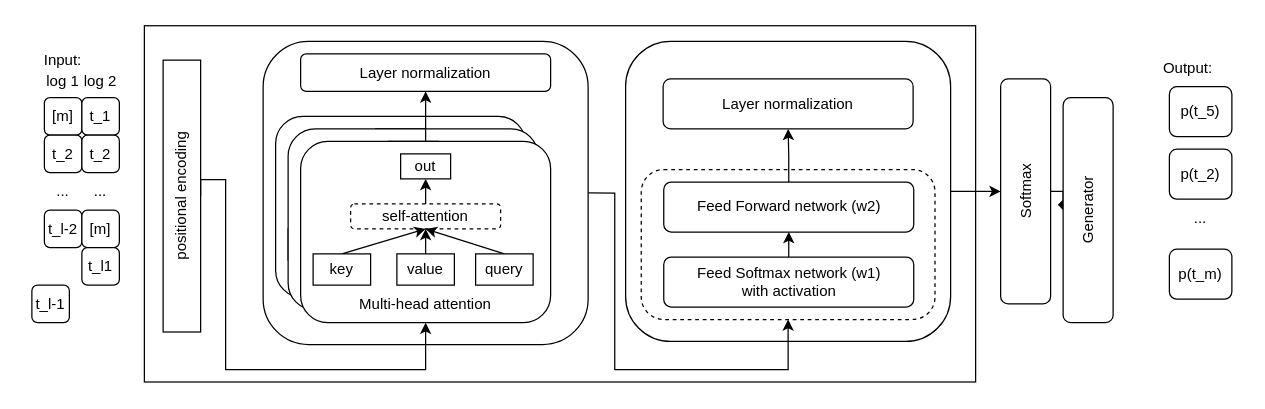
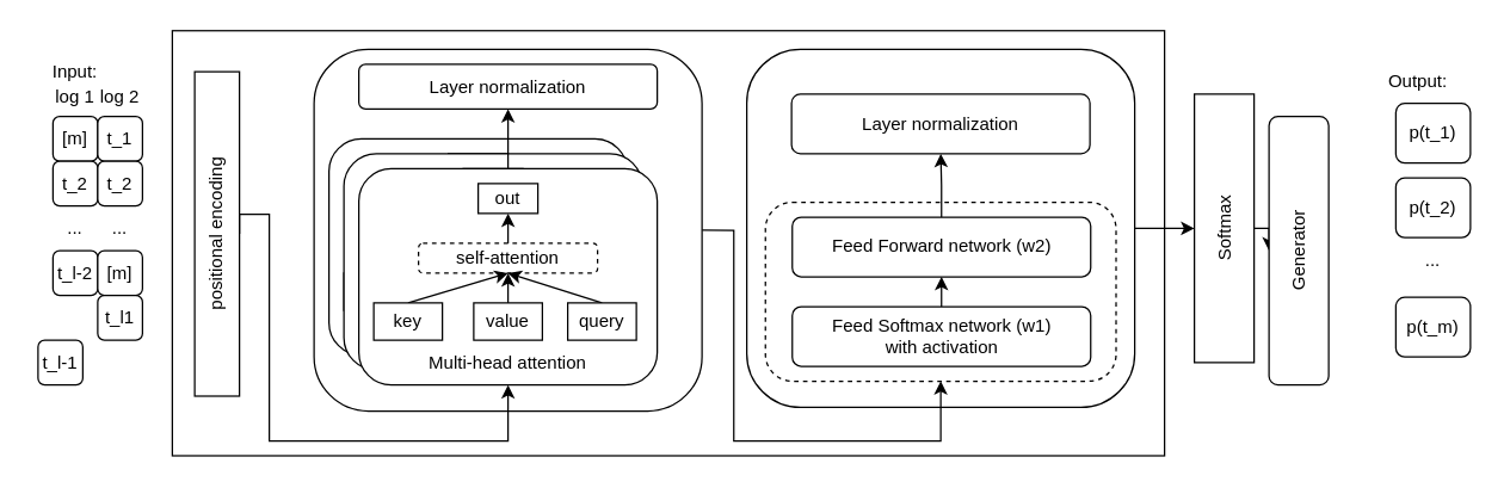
- <mxCell id="63" value="p(t_5)" style="rounded=1;whiteSpace=wrap;html=1;" vertex="1" parent="1"><mxGeometry x="935" y="68.75" width="50" height="40" as="geometry" /></mxCell>
+ <mxCell id="63" value="p(t_1)" style="rounded=1;whiteSpace=wrap;html=1;" vertex="1" parent="1"><mxGeometry x="935" y="68.75" width="50" height="40" as="geometry" /></mxCell>
- <mxCell id="61" value="Softmax" style="rounded=1;whiteSpace=wrap;html=1;horizontal=0;" vertex="1" parent="1"><mxGeometry x="800" y="62.5" width="40" height="180" as="geometry" /></mxCell>
+ <mxCell id="61" value="Softmax" style="whiteSpace=wrap;html=1;horizontal=0;rounded=0;" vertex="1" parent="1"><mxGeometry x="800" y="62.5" width="40" height="180" as="geometry" /></mxCell>
- <mxCell id="60" style="edgeStyle=orthogonalEdgeStyle;rounded=0;orthogonalLoop=1;jettySize=auto;html=1;exitX=1;exitY=0.5;exitDx=0;exitDy=0;entryX=0;entryY=0.5;entryDx=0;entryDy=0;endArrow=diamond;" edge="1" parent="1" source="61" target="62"><mxGeometry relative="1" as="geometry" /></mxCell>
+ <mxCell id="60" style="edgeStyle=orthogonalEdgeStyle;rounded=0;orthogonalLoop=1;jettySize=auto;html=1;exitX=1;exitY=0.5;exitDx=0;exitDy=0;entryX=0;entryY=0.5;entryDx=0;entryDy=0;" edge="1" parent="1" source="61" target="62"><mxGeometry relative="1" as="geometry" /></mxCell>
